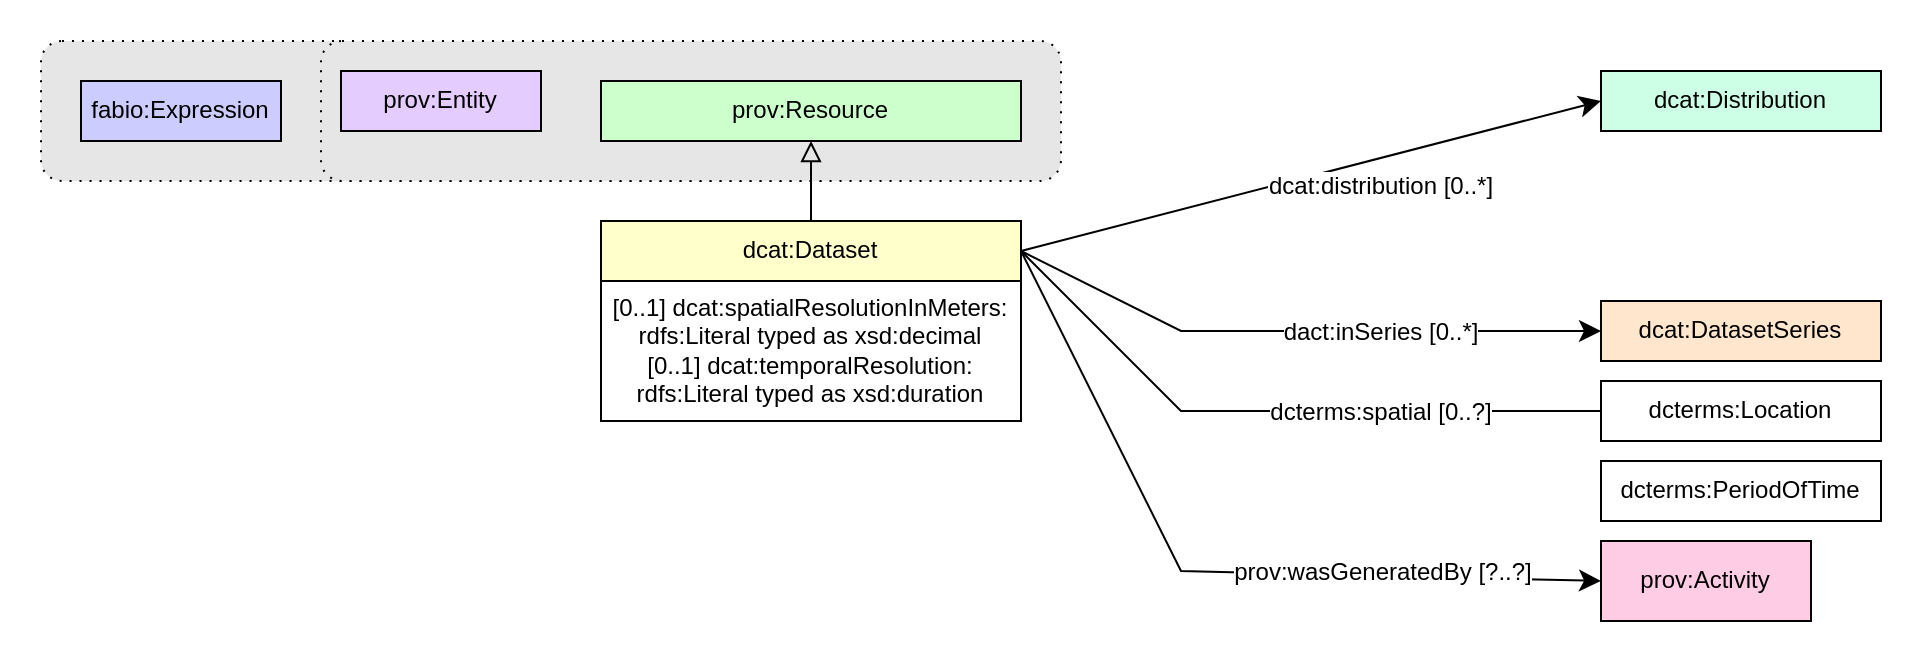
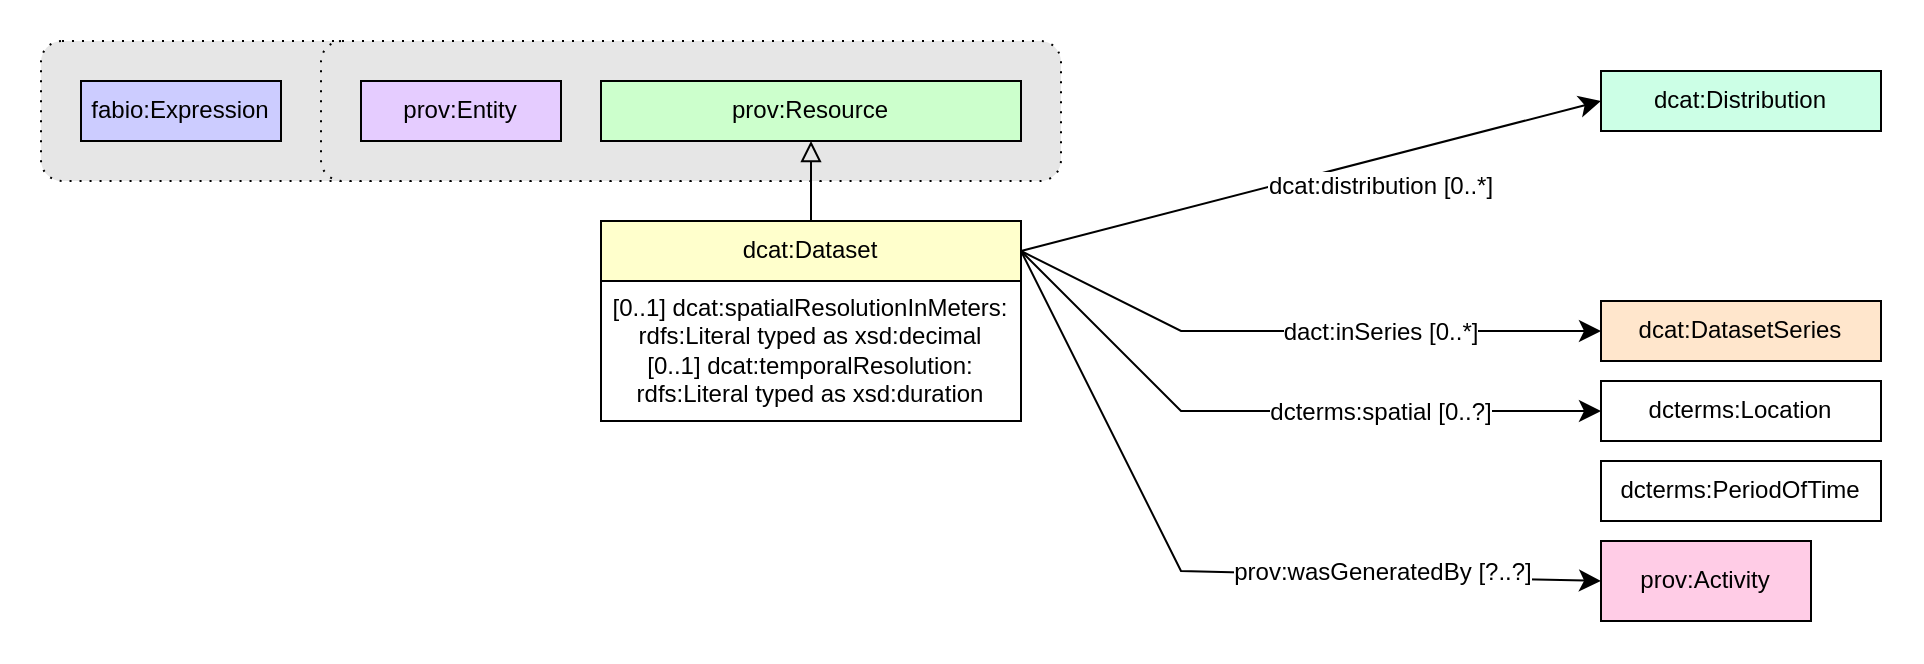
- <mxCell id="20" value="prov:Entity" style="rounded=0;whiteSpace=wrap;html=1;snapToPoint=1;points=[[0.1,0],[0.2,0],[0.3,0],[0.4,0],[0.5,0],[0.6,0],[0.7,0],[0.8,0],[0.9,0],[0,0.1],[0,0.3],[0,0.5],[0,0.7],[0,0.9],[0.1,1],[0.2,1],[0.3,1],[0.4,1],[0.5,1],[0.6,1],[0.7,1],[0.8,1],[0.9,1],[1,0.1],[1,0.3],[1,0.5],[1,0.7],[1,0.9]];fillColor=#E5CCFF;" parent="1" vertex="1"><mxGeometry x="170" y="35" width="100" height="30" as="geometry" /></mxCell>
+ <mxCell id="20" value="prov:Entity" style="rounded=0;whiteSpace=wrap;html=1;snapToPoint=1;points=[[0.1,0],[0.2,0],[0.3,0],[0.4,0],[0.5,0],[0.6,0],[0.7,0],[0.8,0],[0.9,0],[0,0.1],[0,0.3],[0,0.5],[0,0.7],[0,0.9],[0.1,1],[0.2,1],[0.3,1],[0.4,1],[0.5,1],[0.6,1],[0.7,1],[0.8,1],[0.9,1],[1,0.1],[1,0.3],[1,0.5],[1,0.7],[1,0.9]];fillColor=#E5CCFF;" parent="1" vertex="1"><mxGeometry x="180" y="40" width="100" height="30" as="geometry" /></mxCell>
- <mxCell id="6" value="" style="endArrow=none;html=1;exitX=1;exitY=0.5;exitDx=0;exitDy=0;endSize=8;arcSize=0;rounded=0;entryX=0;entryY=0.5;entryDx=0;entryDy=0;" parent="1" source="16" target="17" edge="1"><mxGeometry width="50" height="50" relative="1" as="geometry"><mxPoint x="520" y="135" as="sourcePoint" /><mxPoint x="800" y="265" as="targetPoint" /><Array as="points"><mxPoint x="590" y="205" /></Array></mxGeometry></mxCell>
+ <mxCell id="6" value="" style="endArrow=classic;html=1;exitX=1;exitY=0.5;exitDx=0;exitDy=0;endSize=8;arcSize=0;rounded=0;entryX=0;entryY=0.5;entryDx=0;entryDy=0;" parent="1" source="16" target="17" edge="1"><mxGeometry width="50" height="50" relative="1" as="geometry"><mxPoint x="520" y="135" as="sourcePoint" /><mxPoint x="800" y="265" as="targetPoint" /><Array as="points"><mxPoint x="590" y="205" /></Array></mxGeometry></mxCell>
